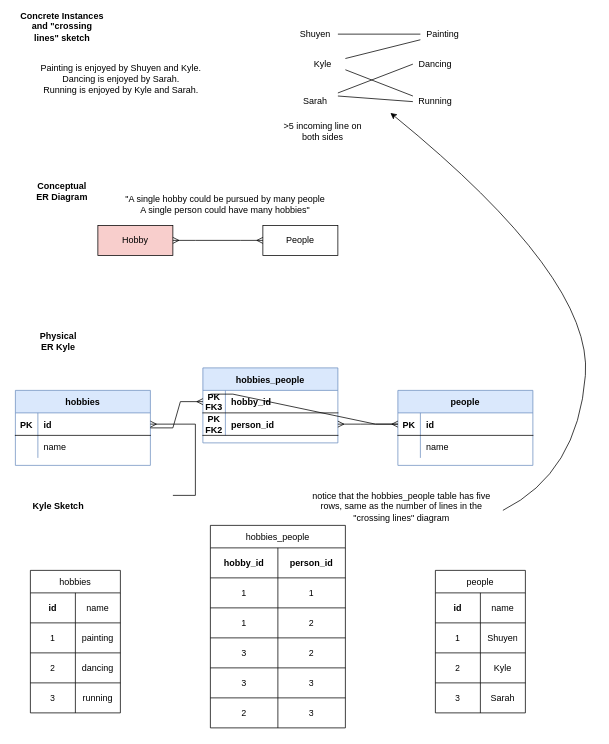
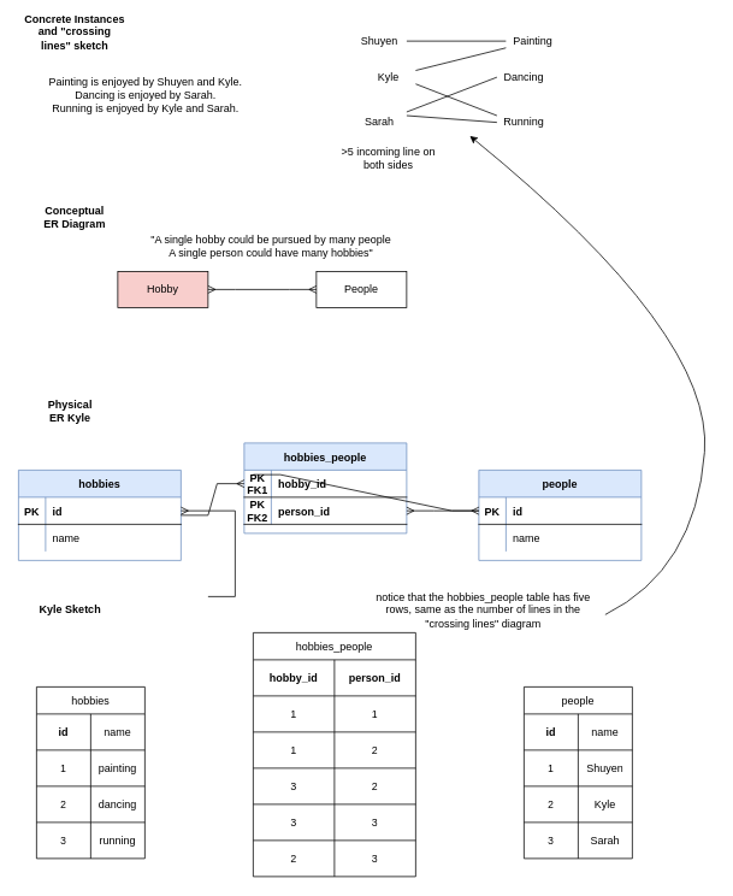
- <mxCell id="74" value="Conceptual&lt;br&gt; ER Diagram" style="text;html=1;strokeColor=none;fillColor=none;align=center;verticalAlign=middle;whiteSpace=wrap;rounded=0;fontStyle=1" parent="1" vertex="1"><mxGeometry x="25" y="240" width="115" height="30" as="geometry" /></mxCell>
+ <mxCell id="74" value="Conceptual&lt;br&gt; ER Diagram" style="text;html=1;strokeColor=none;fillColor=none;align=center;verticalAlign=middle;whiteSpace=wrap;rounded=0;fontStyle=1" parent="1" vertex="1"><mxGeometry x="25" y="225" width="115" height="30" as="geometry" /></mxCell>
- <mxCell id="4" value="PK&#10;FK3" style="shape=partialRectangle;connectable=0;fillColor=none;top=0;left=0;bottom=0;right=0;fontStyle=1;overflow=hidden;" parent="3" vertex="1"><mxGeometry width="30" height="30" as="geometry"><mxRectangle width="30" height="30" as="alternateBounds" /></mxGeometry></mxCell>
+ <mxCell id="4" value="PK&#10;FK1" style="shape=partialRectangle;connectable=0;fillColor=none;top=0;left=0;bottom=0;right=0;fontStyle=1;overflow=hidden;" parent="3" vertex="1"><mxGeometry width="30" height="30" as="geometry"><mxRectangle width="30" height="30" as="alternateBounds" /></mxGeometry></mxCell>
